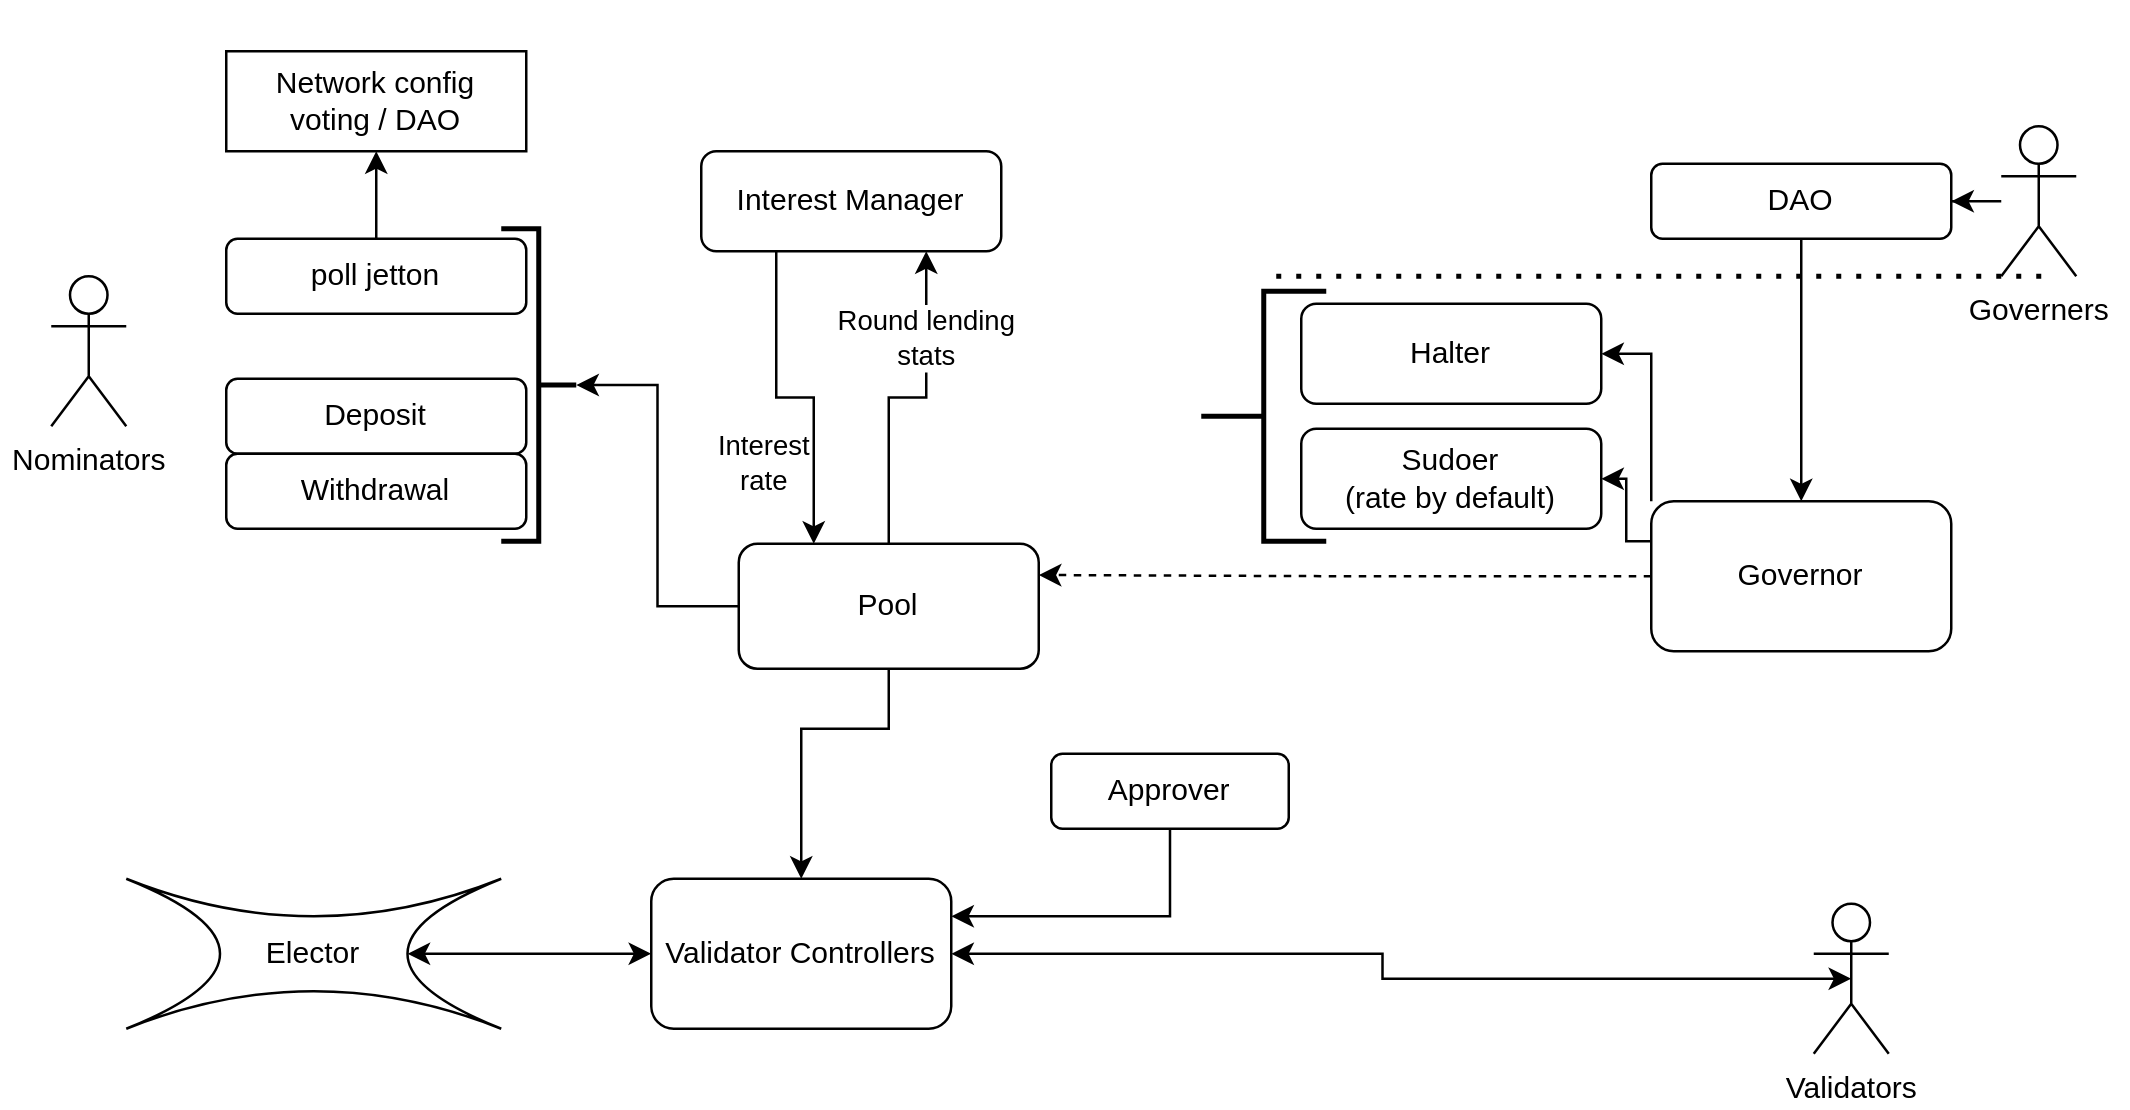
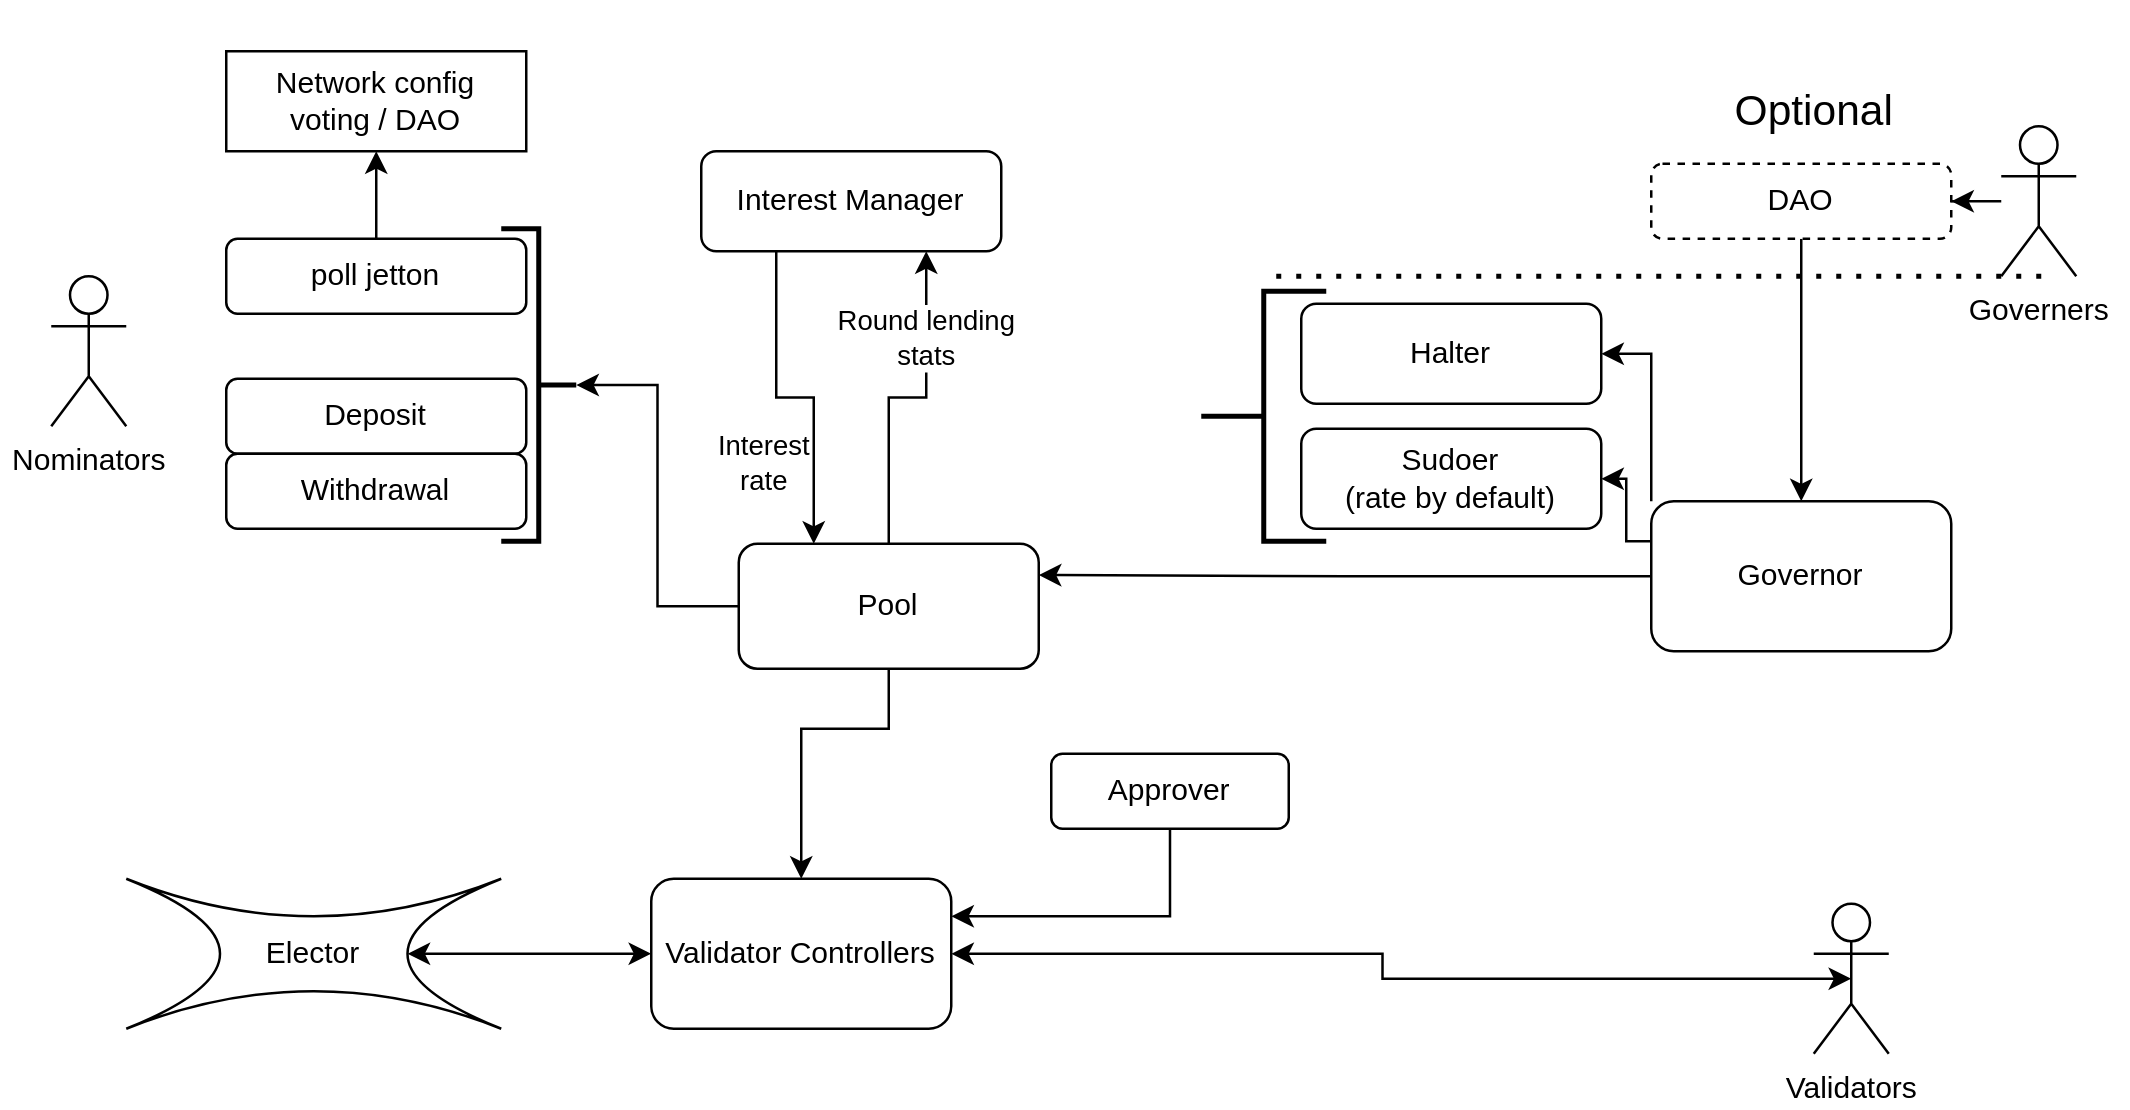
+ <mxCell id="22" value="Optional" style="text;html=1;align=center;verticalAlign=middle;resizable=0;points=[];autosize=1;strokeColor=none;fillColor=none;fontSize=17;" parent="1" vertex="1"><mxGeometry x="680" y="30" width="90" height="30" as="geometry" /></mxCell>
- <mxCell id="16" value="DAO" style="rounded=1;whiteSpace=wrap;html=1;" parent="1" vertex="1"><mxGeometry x="660" y="65" width="120" height="30" as="geometry" /></mxCell>
+ <mxCell id="16" value="DAO" style="rounded=1;whiteSpace=wrap;html=1;dashed=1;" parent="1" vertex="1"><mxGeometry x="660" y="65" width="120" height="30" as="geometry" /></mxCell>
- <mxCell id="11" style="edgeStyle=orthogonalEdgeStyle;rounded=0;orthogonalLoop=1;jettySize=auto;html=1;exitX=0;exitY=0.5;exitDx=0;exitDy=0;entryX=1;entryY=0.25;entryDx=0;entryDy=0;dashed=1;" edge="1" parent="1" source="12" target="25"><mxGeometry relative="1" as="geometry" /></mxCell>
+ <mxCell id="11" style="edgeStyle=orthogonalEdgeStyle;rounded=0;orthogonalLoop=1;jettySize=auto;html=1;exitX=0;exitY=0.5;exitDx=0;exitDy=0;entryX=1;entryY=0.25;entryDx=0;entryDy=0;" edge="1" parent="1" source="12" target="25"><mxGeometry relative="1" as="geometry" /></mxCell>
